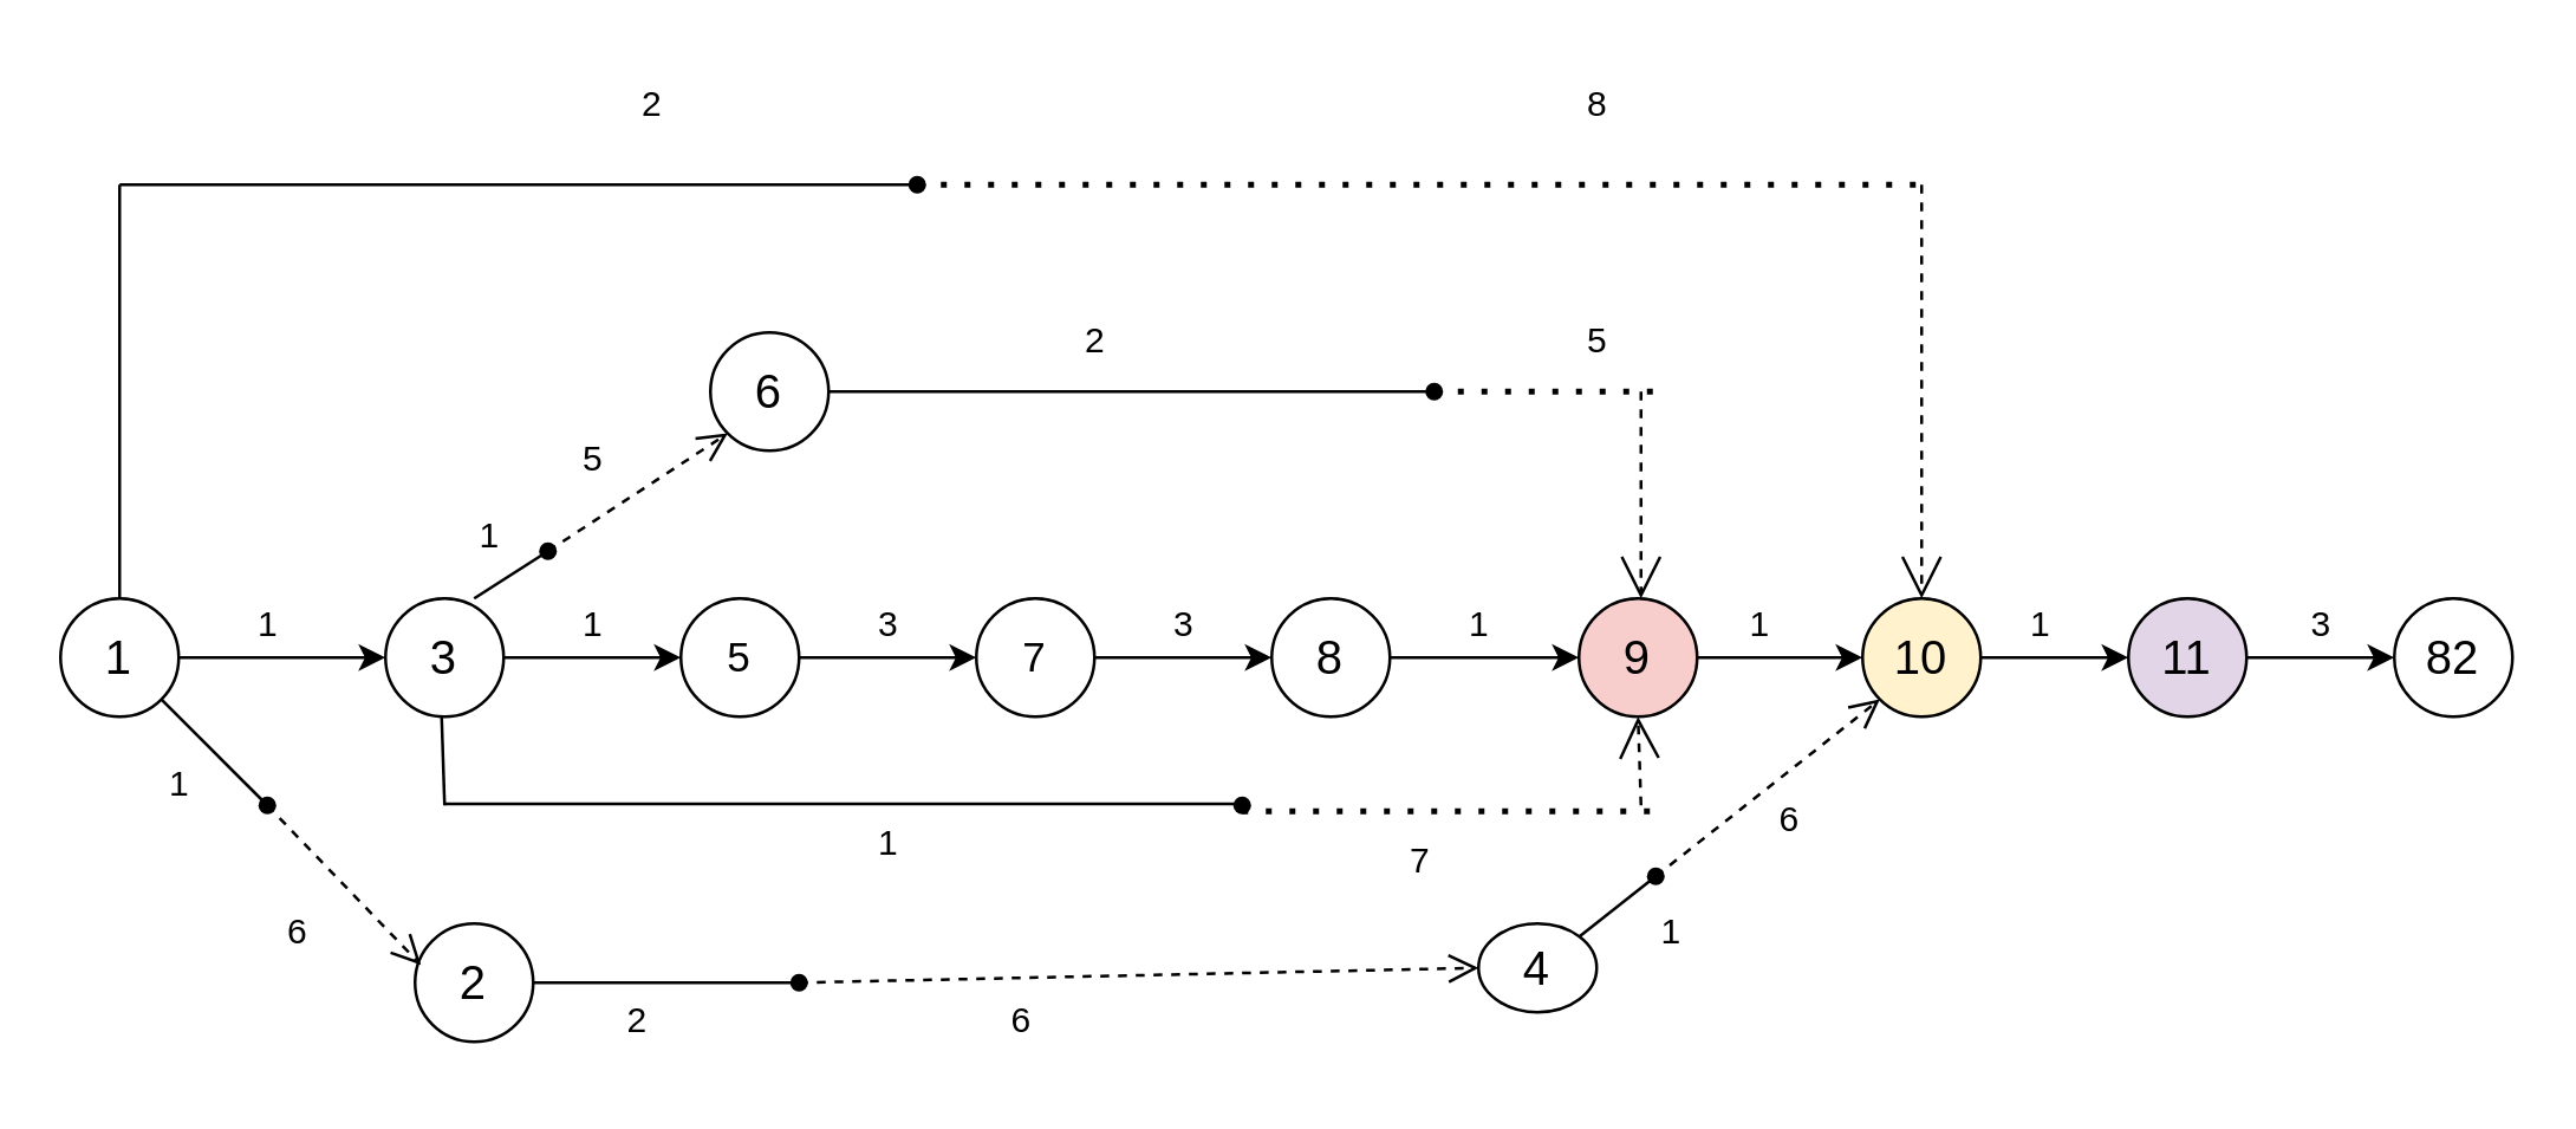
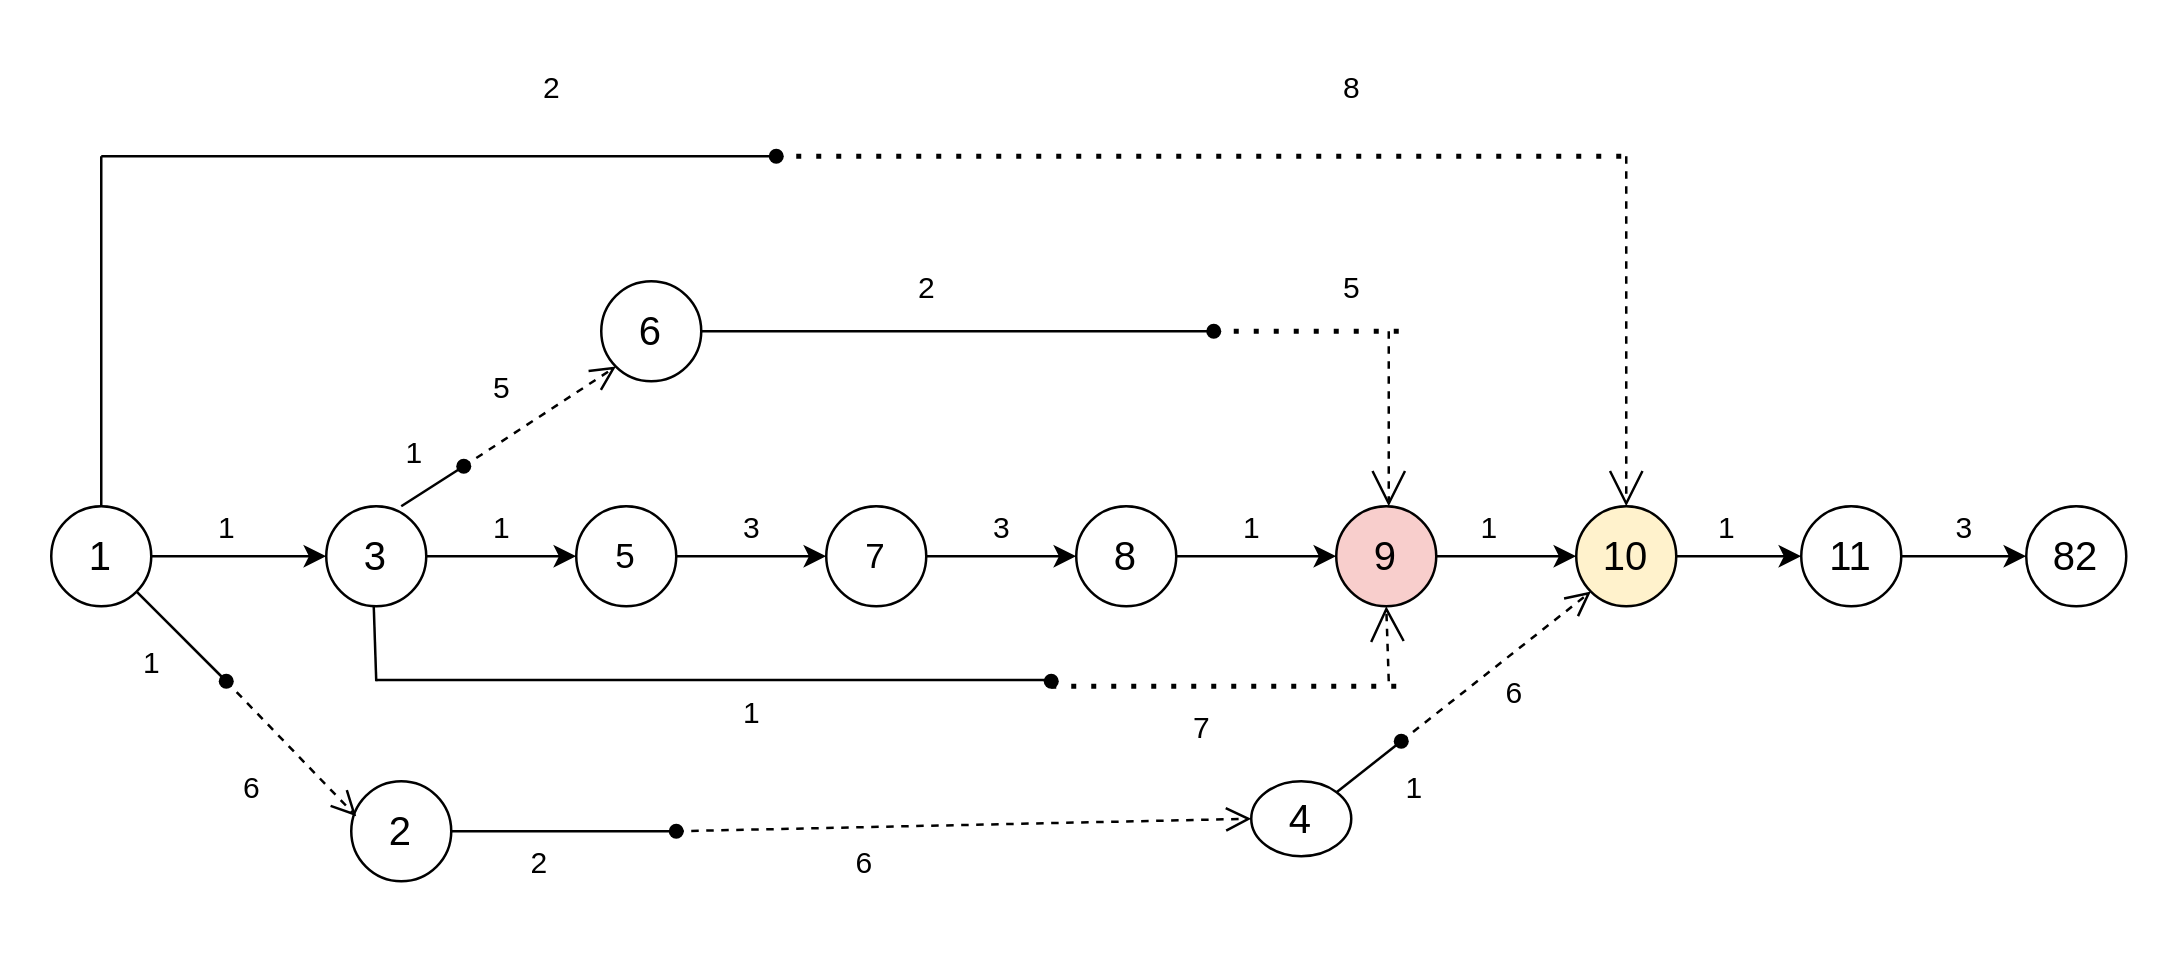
- <mxCell id="12" value="&lt;font size=&quot;3&quot;&gt;11&lt;/font&gt;" style="ellipse;whiteSpace=wrap;html=1;aspect=fixed;fillColor=#e1d5e7;" vertex="1" parent="1"><mxGeometry x="720" y="202" width="40" height="40" as="geometry" /></mxCell>
+ <mxCell id="12" value="&lt;font size=&quot;3&quot;&gt;11&lt;/font&gt;" style="ellipse;whiteSpace=wrap;html=1;aspect=fixed;" vertex="1" parent="1"><mxGeometry x="720" y="202" width="40" height="40" as="geometry" /></mxCell>
